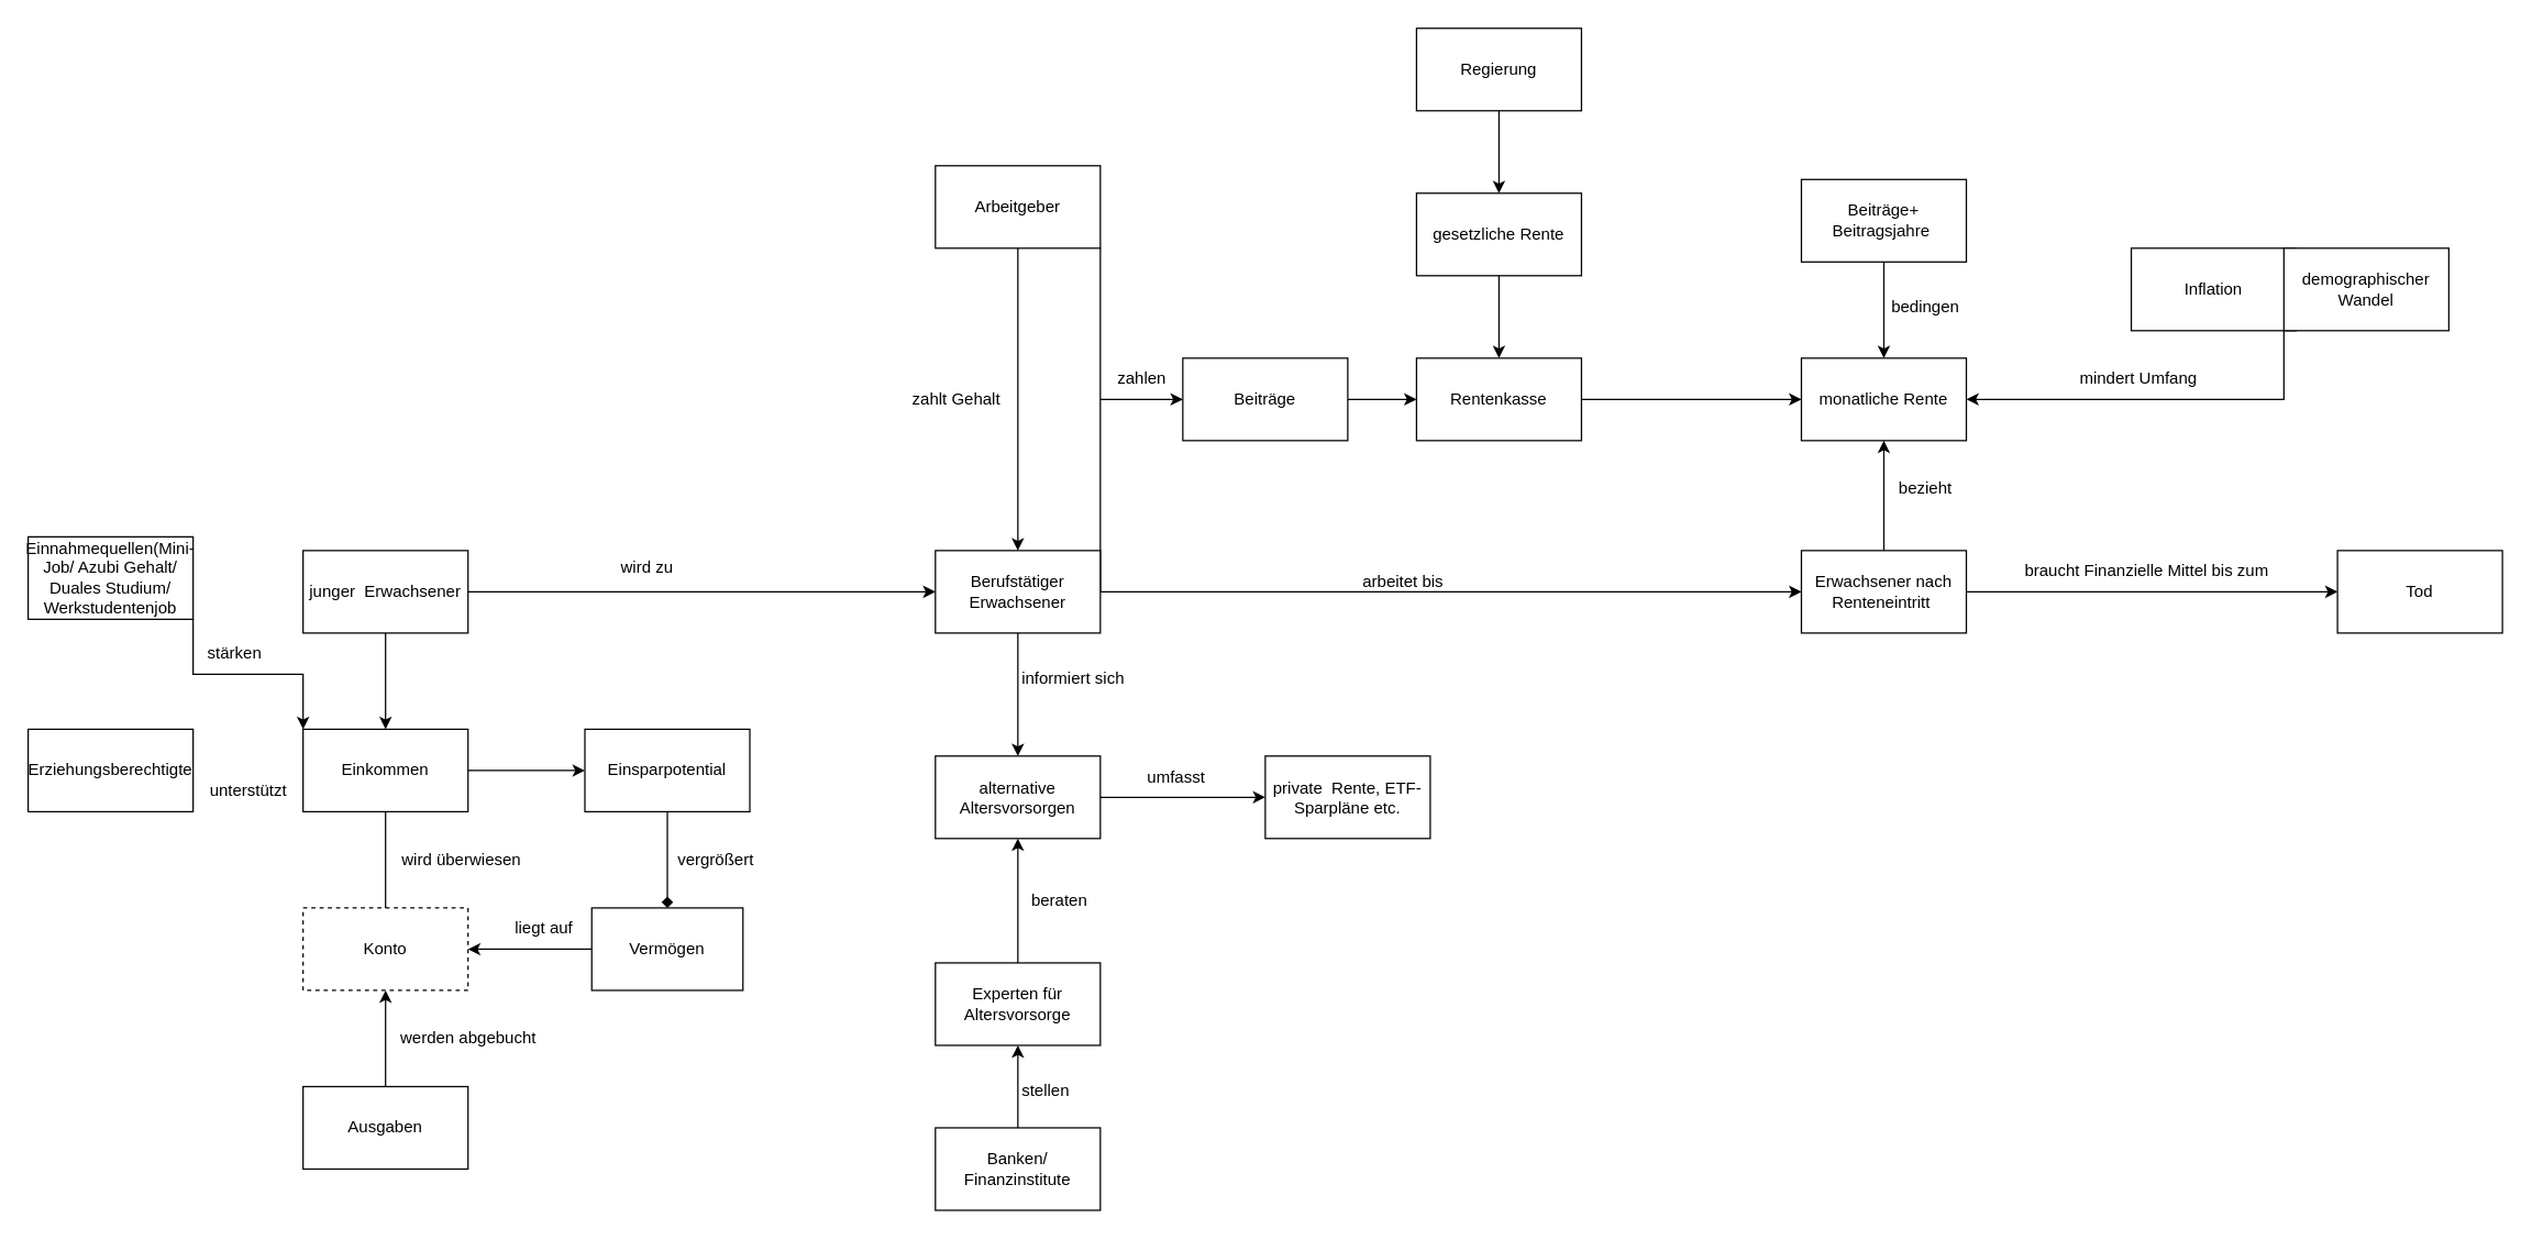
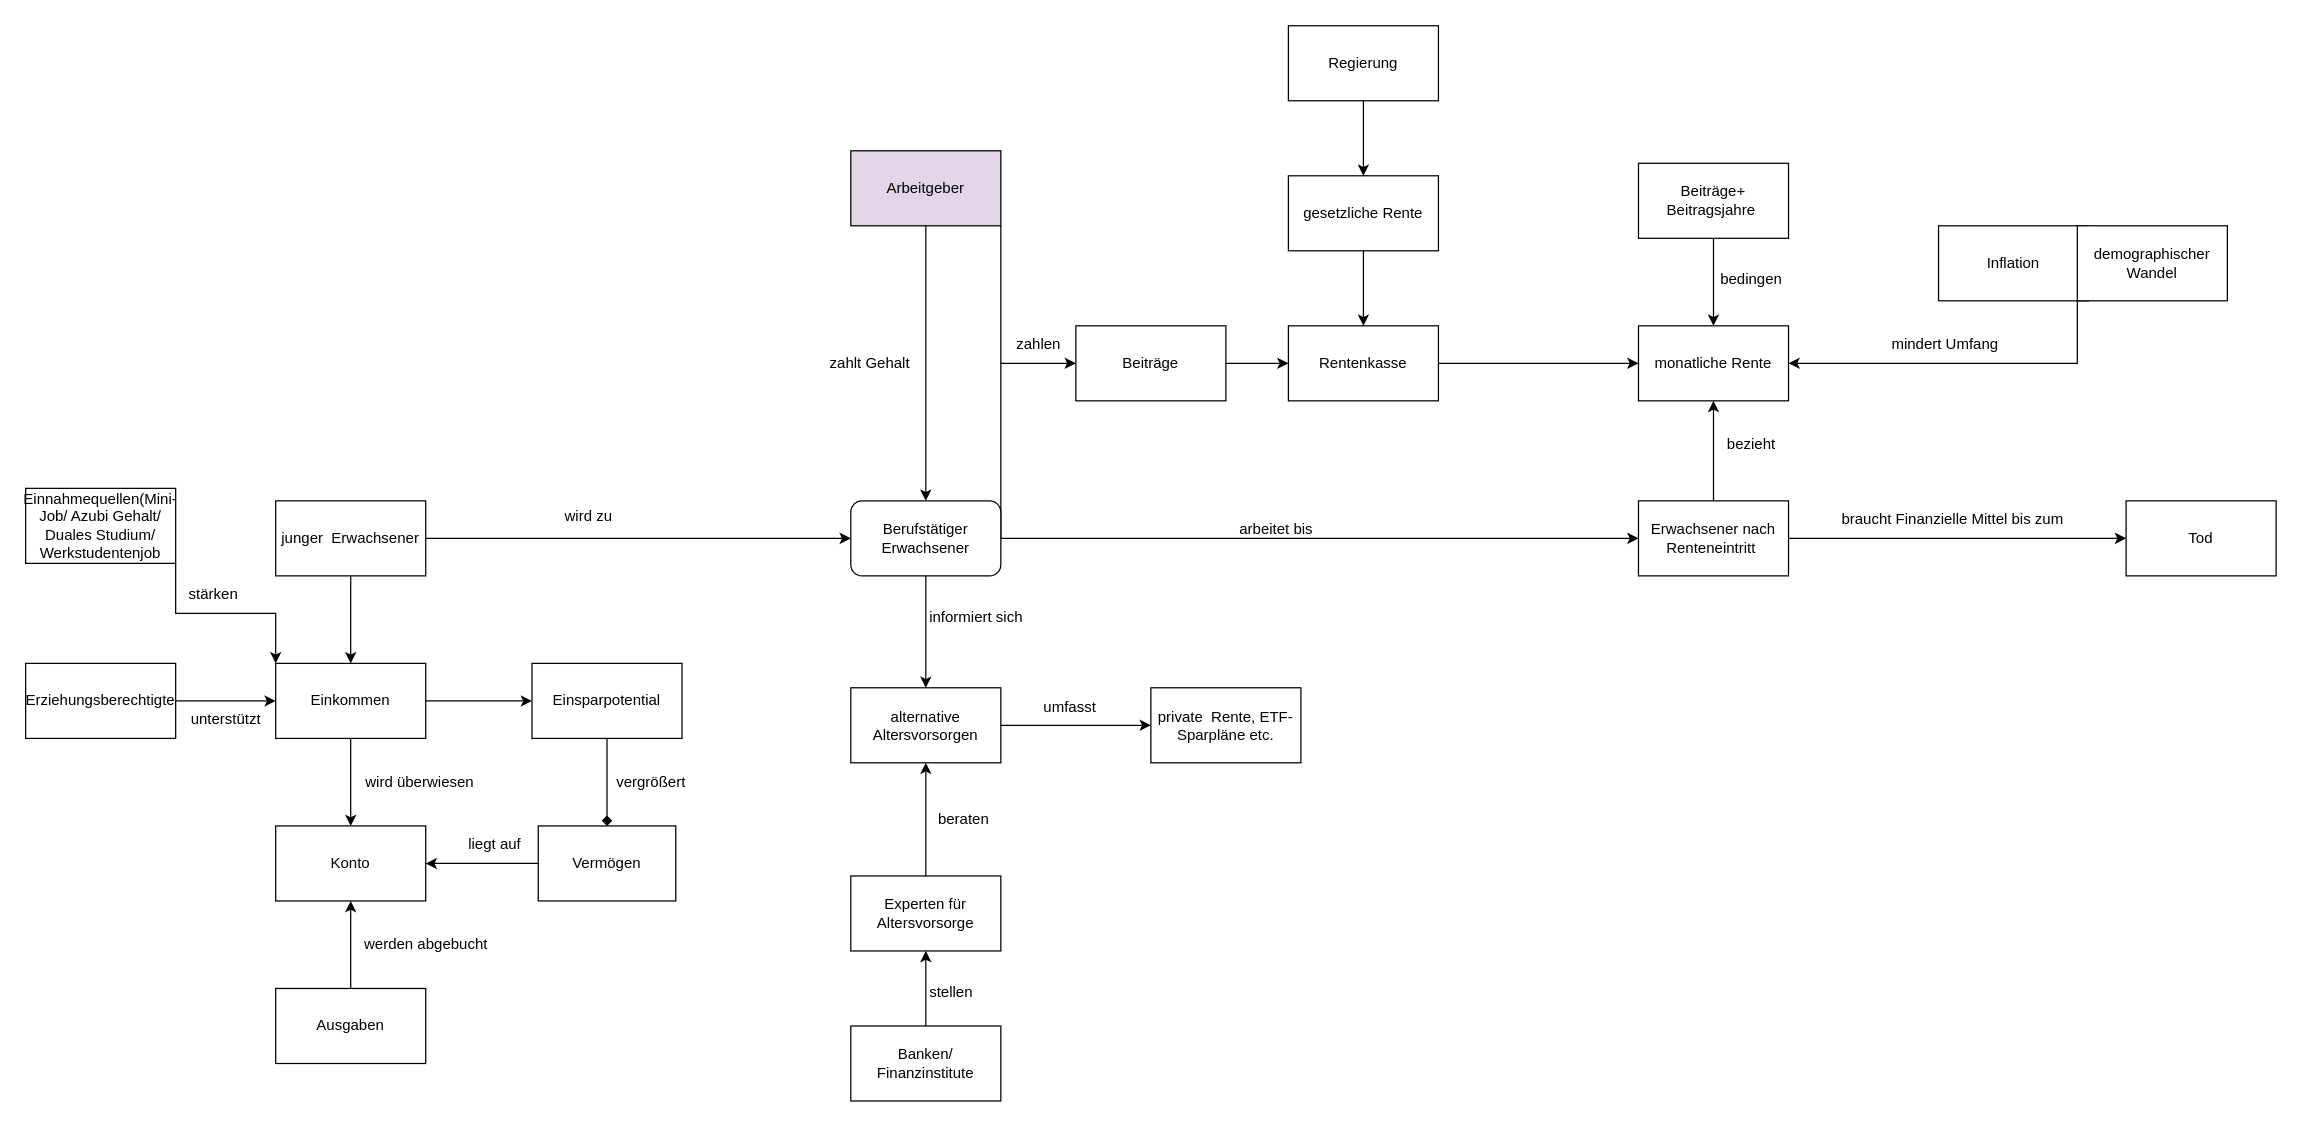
- <mxCell id="8" value="Arbeitgeber" style="rounded=0;whiteSpace=wrap;html=1;" vertex="1" parent="1"><mxGeometry x="680" y="120" width="120" height="60" as="geometry" /></mxCell>
+ <mxCell id="8" value="Arbeitgeber" style="rounded=0;whiteSpace=wrap;html=1;fillColor=#e1d5e7;" vertex="1" parent="1"><mxGeometry x="680" y="120" width="120" height="60" as="geometry" /></mxCell>
- <mxCell id="45" value="Berufstätiger Erwachsener" style="rounded=0;whiteSpace=wrap;html=1;" vertex="1" parent="1"><mxGeometry x="680" y="400" width="120" height="60" as="geometry" /></mxCell>
+ <mxCell id="45" value="Berufstätiger Erwachsener" style="whiteSpace=wrap;html=1;rounded=1;" vertex="1" parent="1"><mxGeometry x="680" y="400" width="120" height="60" as="geometry" /></mxCell>
+ <mxCell id="37" value="" style="edgeStyle=orthogonalEdgeStyle;rounded=0;orthogonalLoop=1;jettySize=auto;html=1;" edge="1" parent="1" source="38" target="32"><mxGeometry relative="1" as="geometry" /></mxCell>
- <mxCell id="30" style="edgeStyle=orthogonalEdgeStyle;rounded=0;orthogonalLoop=1;jettySize=auto;html=1;exitX=0.5;exitY=1;exitDx=0;exitDy=0;entryX=0.5;entryY=0;entryDx=0;entryDy=0;endArrow=none;" edge="1" parent="1" source="32" target="25"><mxGeometry relative="1" as="geometry" /></mxCell>
+ <mxCell id="30" style="edgeStyle=orthogonalEdgeStyle;rounded=0;orthogonalLoop=1;jettySize=auto;html=1;exitX=0.5;exitY=1;exitDx=0;exitDy=0;entryX=0.5;entryY=0;entryDx=0;entryDy=0;" edge="1" parent="1" source="32" target="25"><mxGeometry relative="1" as="geometry" /></mxCell>
- <mxCell id="25" value="Konto" style="rounded=0;whiteSpace=wrap;html=1;dashed=1;" vertex="1" parent="1"><mxGeometry y="660" width="120" height="60" as="geometry" x="220" /></mxCell>
+ <mxCell id="25" value="Konto" style="rounded=0;whiteSpace=wrap;html=1;" vertex="1" parent="1"><mxGeometry y="660" width="120" height="60" as="geometry" x="220" /></mxCell>
